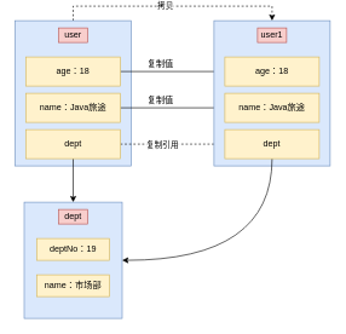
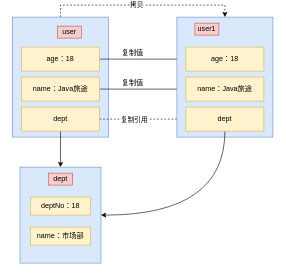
- <mxCell id="5" value="user" style="text;html=1;align=center;verticalAlign=middle;whiteSpace=wrap;rounded=0;fillColor=#f8cecc;strokeColor=#b85450;" parent="1" vertex="1"><mxGeometry x="80" y="30" width="40" height="20" as="geometry" /></mxCell>
+ <mxCell id="5" value="user" style="text;html=1;align=center;verticalAlign=middle;whiteSpace=wrap;rounded=0;fillColor=#f8cecc;strokeColor=#b85450;" parent="1" vertex="1"><mxGeometry x="95" y="35" width="40" height="20" as="geometry" /></mxCell>
- <mxCell id="19" value="user1" style="text;html=1;align=center;verticalAlign=middle;whiteSpace=wrap;rounded=0;fillColor=#f8cecc;strokeColor=#b85450;" parent="1" vertex="1"><mxGeometry x="354" y="30" width="40" height="20" as="geometry" /></mxCell>
+ <mxCell id="19" value="user1" style="text;html=1;align=center;verticalAlign=middle;whiteSpace=wrap;rounded=0;fillColor=#f8cecc;strokeColor=#b85450;" parent="1" vertex="1"><mxGeometry x="324" y="30" width="40" height="20" as="geometry" /></mxCell>
- <mxCell id="16" value="deptNo：19" style="rounded=0;whiteSpace=wrap;html=1;fillColor=#fff2cc;strokeColor=#d6b656;" parent="1" vertex="1"><mxGeometry x="50" y="320" width="100" height="30" as="geometry" /></mxCell>
+ <mxCell id="16" value="deptNo：18" style="rounded=0;whiteSpace=wrap;html=1;fillColor=#fff2cc;strokeColor=#d6b656;" parent="1" vertex="1"><mxGeometry x="50" y="320" width="100" height="30" as="geometry" /></mxCell>
